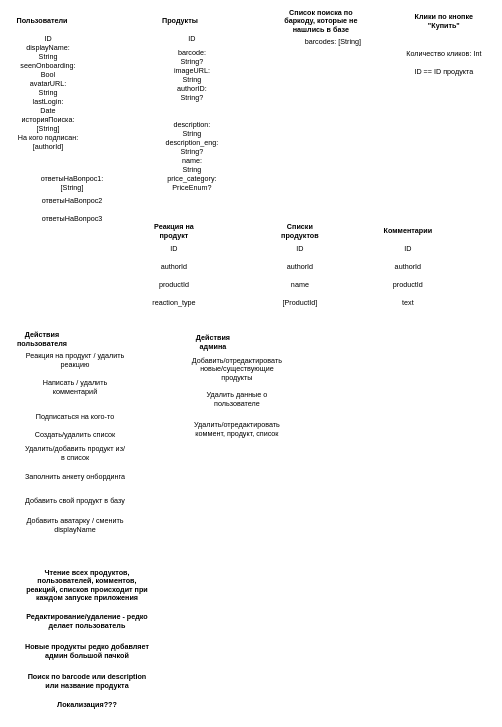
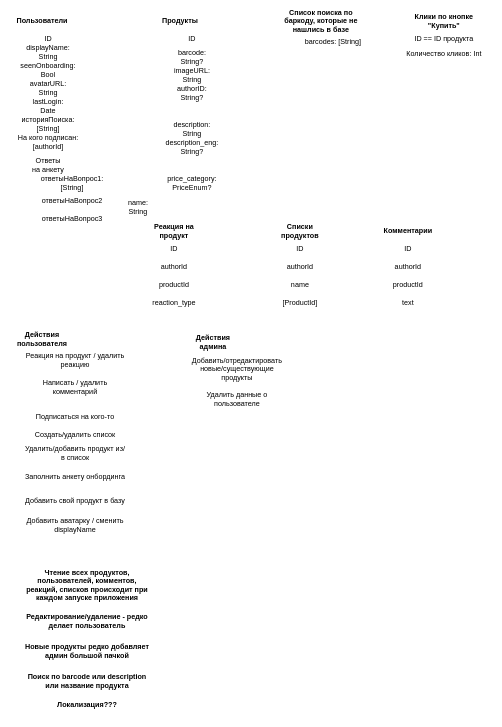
- <mxCell id="41" value="ID == ID продукта" style="text;html=1;strokeColor=none;fillColor=none;align=center;verticalAlign=middle;whiteSpace=wrap;rounded=0;" vertex="1" parent="1"><mxGeometry x="665" y="110" width="150" height="20" as="geometry" /></mxCell>
+ <mxCell id="41" value="ID == ID продукта" style="text;html=1;strokeColor=none;fillColor=none;align=center;verticalAlign=middle;whiteSpace=wrap;rounded=0;" vertex="1" parent="1"><mxGeometry x="665" y="55" width="150" height="20" as="geometry" /></mxCell>
+ <mxCell id="5" value="Ответы на анкету" style="text;html=1;strokeColor=none;fillColor=none;align=center;verticalAlign=middle;whiteSpace=wrap;rounded=0;" vertex="1" parent="1"><mxGeometry x="50" y="260" width="60" height="30" as="geometry" /></mxCell>
- <mxCell id="20" value="name: String" style="text;html=1;strokeColor=none;fillColor=none;align=center;verticalAlign=middle;whiteSpace=wrap;rounded=0;" vertex="1" parent="1"><mxGeometry x="290" y="260" width="60" height="30" as="geometry" /></mxCell>
+ <mxCell id="20" value="name: String" style="text;html=1;strokeColor=none;fillColor=none;align=center;verticalAlign=middle;whiteSpace=wrap;rounded=0;" vertex="1" parent="1"><mxGeometry x="200" y="330" width="60" height="30" as="geometry" /></mxCell>
- <mxCell id="55" value="&lt;span style=&quot;font-weight: normal;&quot;&gt;Удалить/отредактировать коммент, продукт, список&lt;/span&gt;" style="text;html=1;strokeColor=none;fillColor=none;align=center;verticalAlign=middle;whiteSpace=wrap;rounded=0;fontStyle=1" vertex="1" parent="1"><mxGeometry x="310" y="700" width="170" height="30" as="geometry" /></mxCell>
